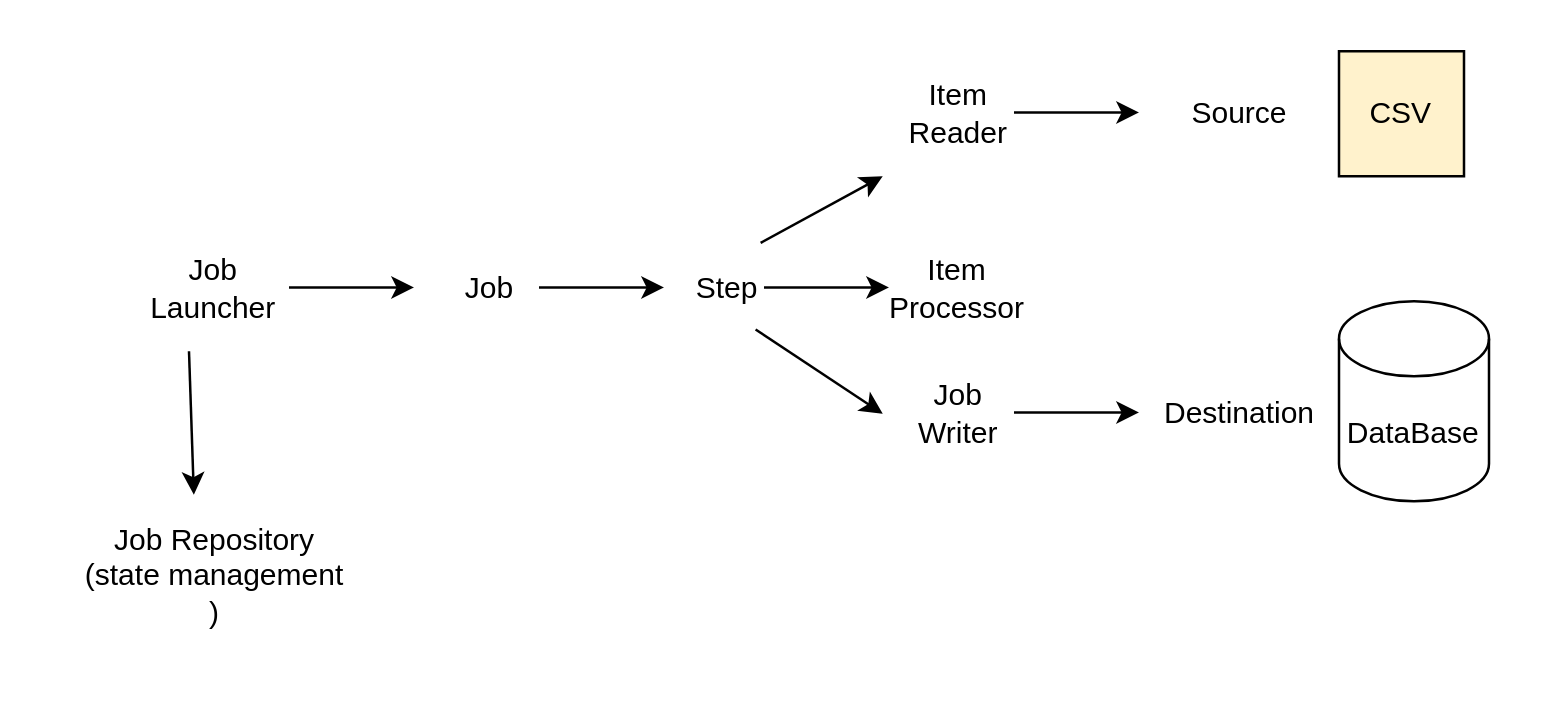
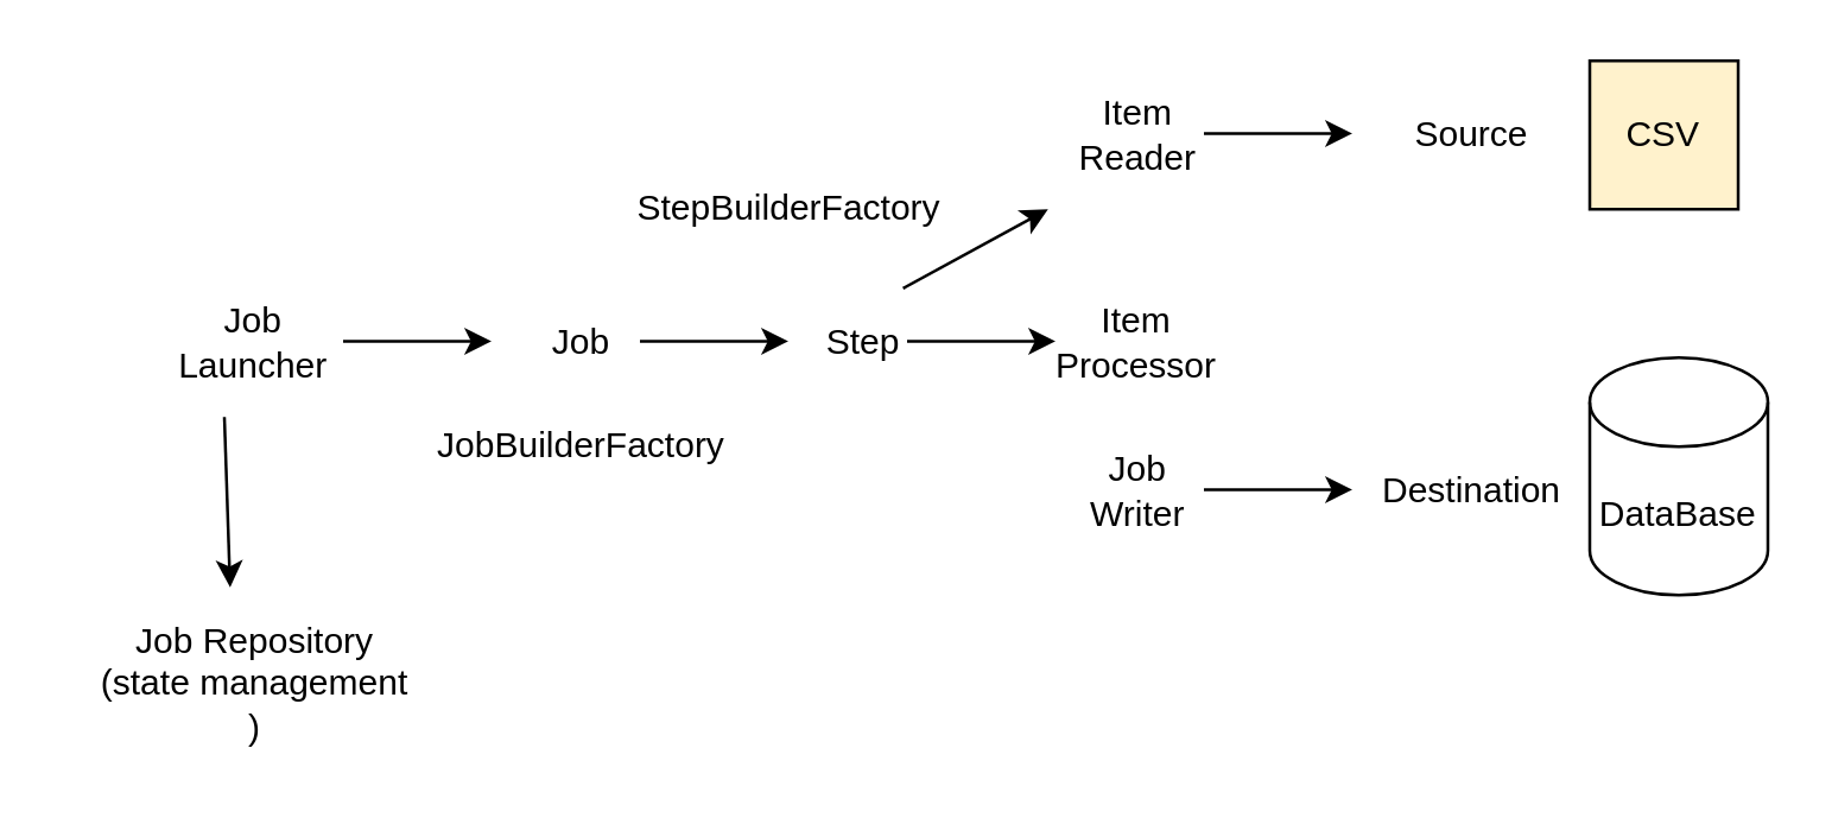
+ <mxCell id="22" value="StepBuilderFactory&lt;br&gt;" style="text;html=1;align=center;verticalAlign=middle;resizable=0;points=[];autosize=1;strokeColor=none;fillColor=none;" parent="1" vertex="1"><mxGeometry x="200" y="55" width="130" height="30" as="geometry" /></mxCell>
- <mxCell id="15" value="" style="endArrow=classic;html=1;rounded=0;exitX=0.733;exitY=1.044;exitDx=0;exitDy=0;exitPerimeter=0;entryX=0;entryY=0.5;entryDx=0;entryDy=0;" parent="1" source="5" target="8" edge="1"><mxGeometry width="50" height="50" relative="1" as="geometry"><mxPoint x="302.5" y="144.5" as="sourcePoint" /><mxPoint x="352.5" y="144.5" as="targetPoint" /></mxGeometry></mxCell>
+ <mxCell id="21" value="JobBuilderFactory" style="text;html=1;align=center;verticalAlign=middle;resizable=0;points=[];autosize=1;strokeColor=none;fillColor=none;" parent="1" vertex="1"><mxGeometry x="135" y="135" width="120" height="30" as="geometry" /></mxCell>
